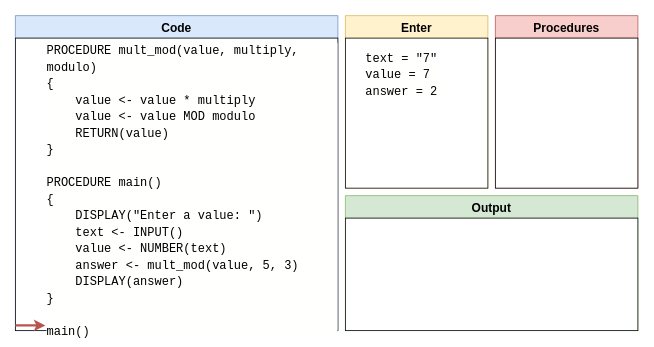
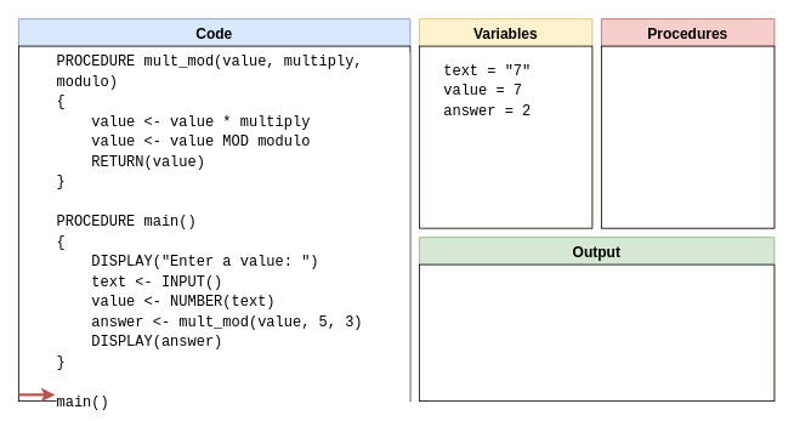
- <mxCell id="6" value="Enter" style="swimlane;fillColor=#fff2cc;strokeColor=#d6b656;fontSize=16;align=center;startSize=30;" parent="1" vertex="1"><mxGeometry x="460" y="20" width="190" height="230" as="geometry"><mxRectangle x="50" y="100" width="70" height="23" as="alternateBounds" /></mxGeometry></mxCell>
+ <mxCell id="6" value="Variables" style="swimlane;fillColor=#fff2cc;strokeColor=#d6b656;fontSize=16;align=center;startSize=30;" parent="1" vertex="1"><mxGeometry x="460" y="20" width="190" height="230" as="geometry"><mxRectangle x="50" y="100" width="70" height="23" as="alternateBounds" /></mxGeometry></mxCell>
